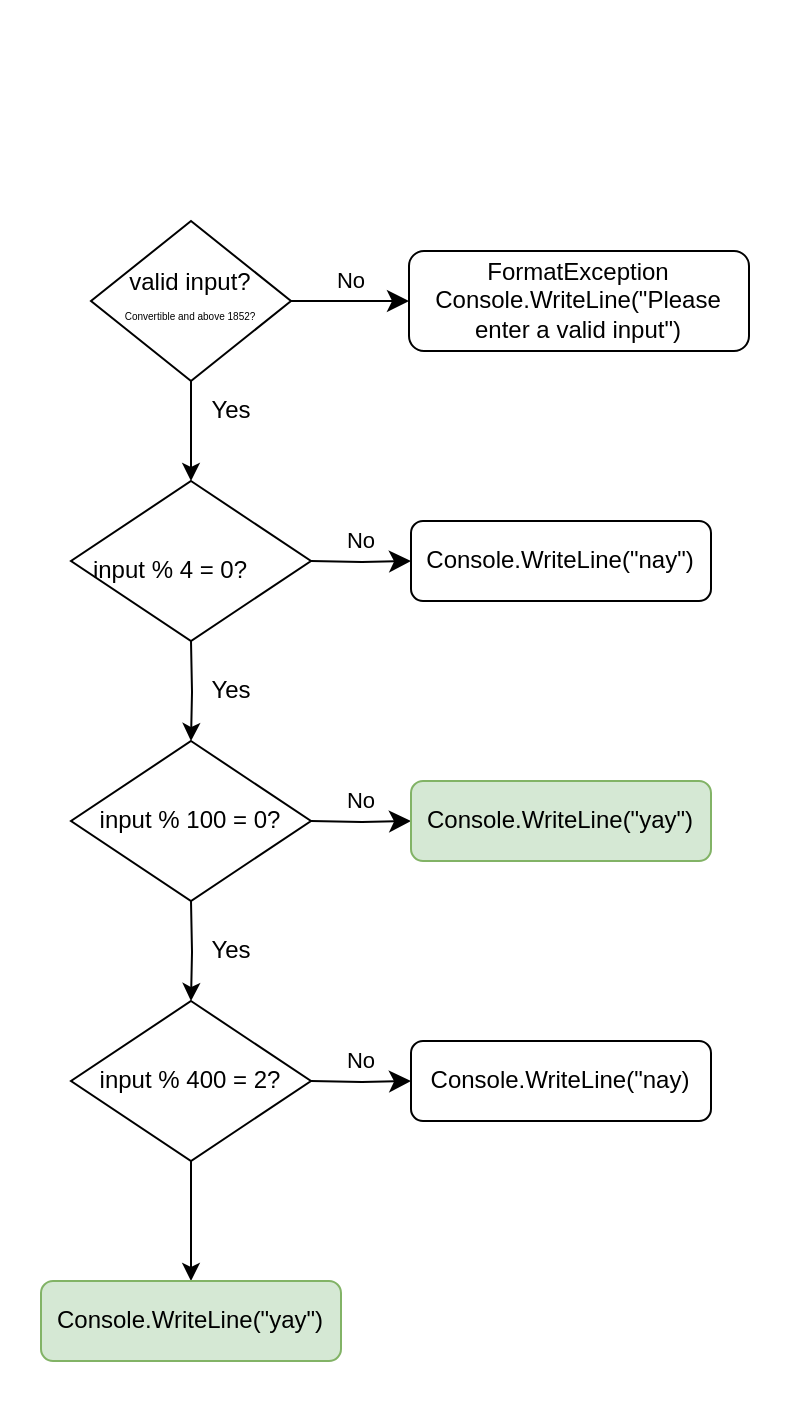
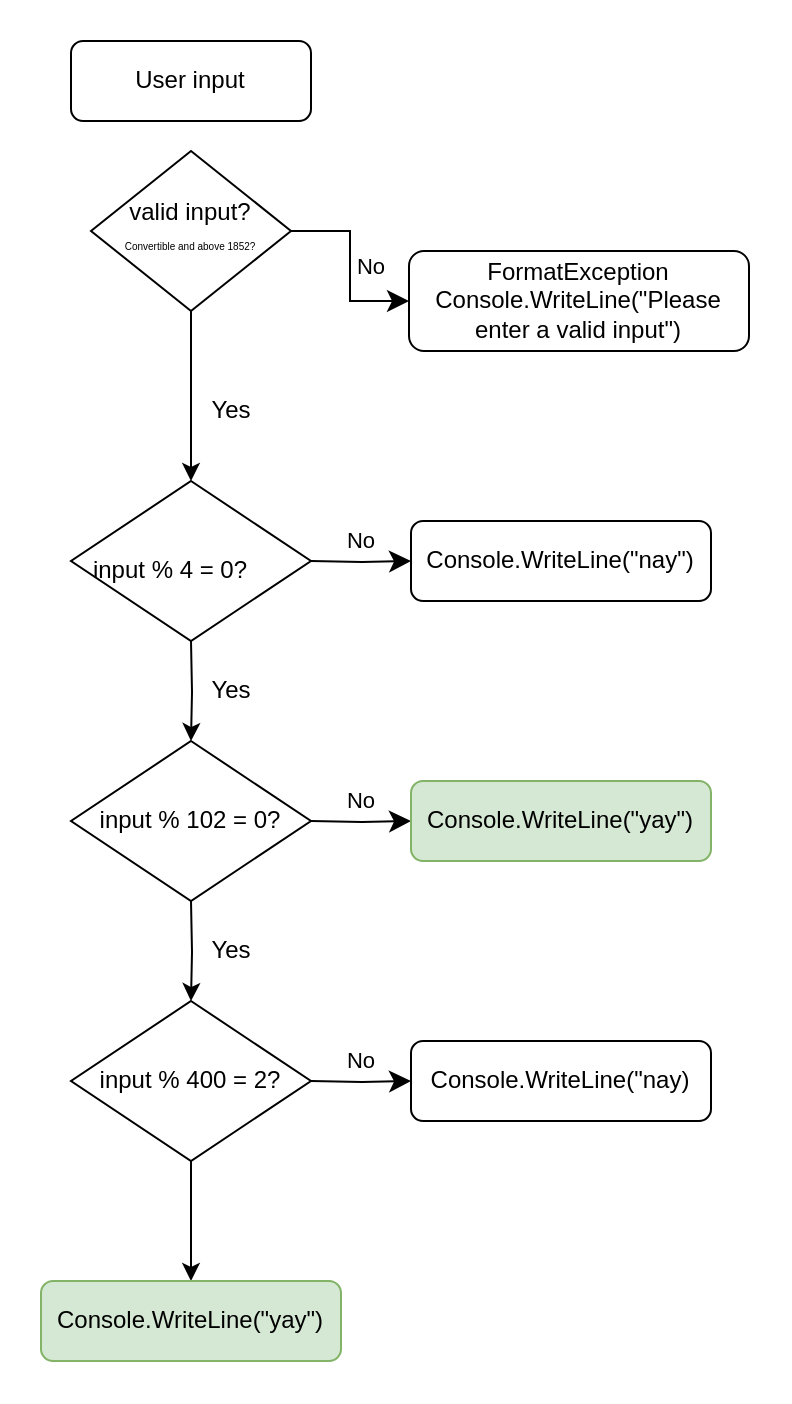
+ <mxCell id="2" value="User input" style="rounded=1;whiteSpace=wrap;html=1;fontSize=12;glass=0;strokeWidth=1;shadow=0;" parent="1" vertex="1"><mxGeometry x="35" y="20" width="120" height="40" as="geometry" /></mxCell>
- <mxCell id="5" value="valid input?&lt;br&gt;&lt;font style=&quot;font-size: 5px;&quot;&gt;Convertible and above 1852?&lt;/font&gt;" style="rhombus;whiteSpace=wrap;html=1;shadow=0;fontFamily=Helvetica;fontSize=12;align=center;strokeWidth=1;spacing=6;spacingTop=-4;" parent="1" vertex="1"><mxGeometry x="45" y="110" width="100" height="80" as="geometry" /></mxCell>
+ <mxCell id="5" value="valid input?&lt;br&gt;&lt;font style=&quot;font-size: 5px;&quot;&gt;Convertible and above 1852?&lt;/font&gt;" style="rhombus;whiteSpace=wrap;html=1;shadow=0;fontFamily=Helvetica;fontSize=12;align=center;strokeWidth=1;spacing=6;spacingTop=-4;" parent="1" vertex="1"><mxGeometry x="45" y="75" width="100" height="80" as="geometry" /></mxCell>
- <mxCell id="13" value="input % 100 = 0?" style="text;html=1;strokeColor=none;fillColor=none;align=center;verticalAlign=middle;whiteSpace=wrap;rounded=0;" vertex="1" parent="1"><mxGeometry x="45" y="395" width="100" height="30" as="geometry" /></mxCell>
+ <mxCell id="13" value="input % 102 = 0?" style="text;html=1;strokeColor=none;fillColor=none;align=center;verticalAlign=middle;whiteSpace=wrap;rounded=0;" vertex="1" parent="1"><mxGeometry x="45" y="395" width="100" height="30" as="geometry" /></mxCell>
